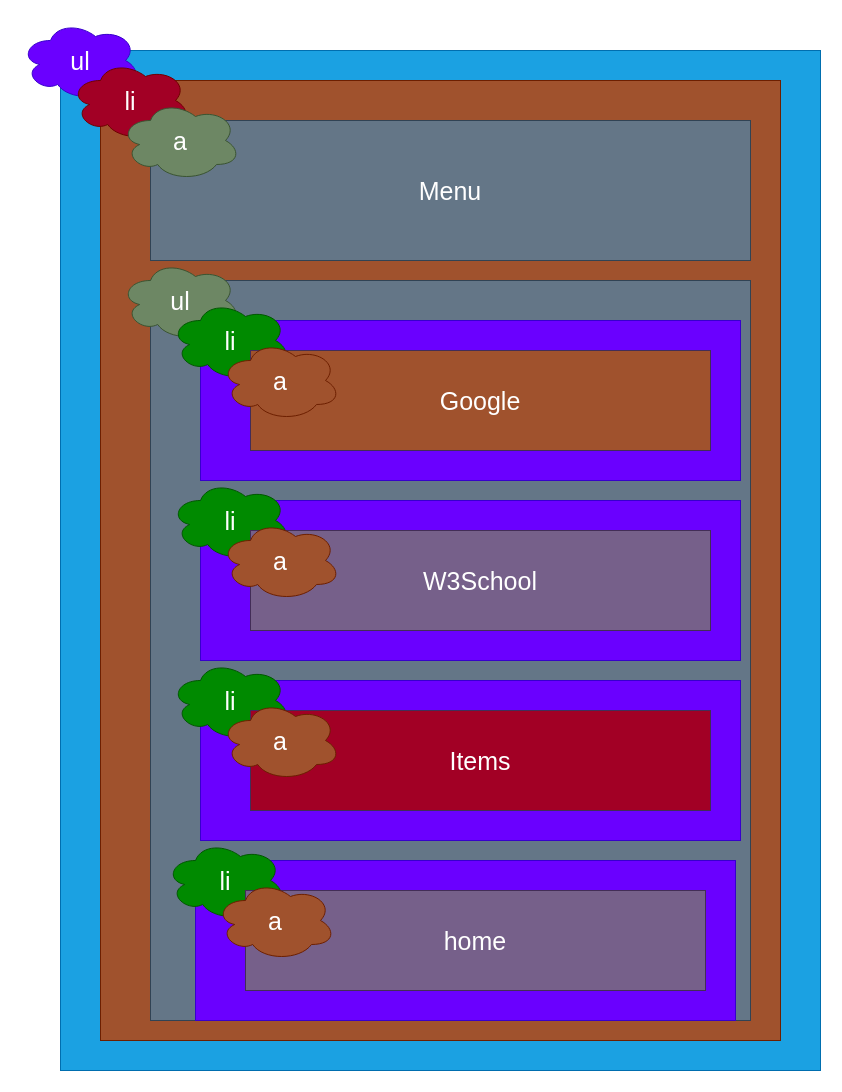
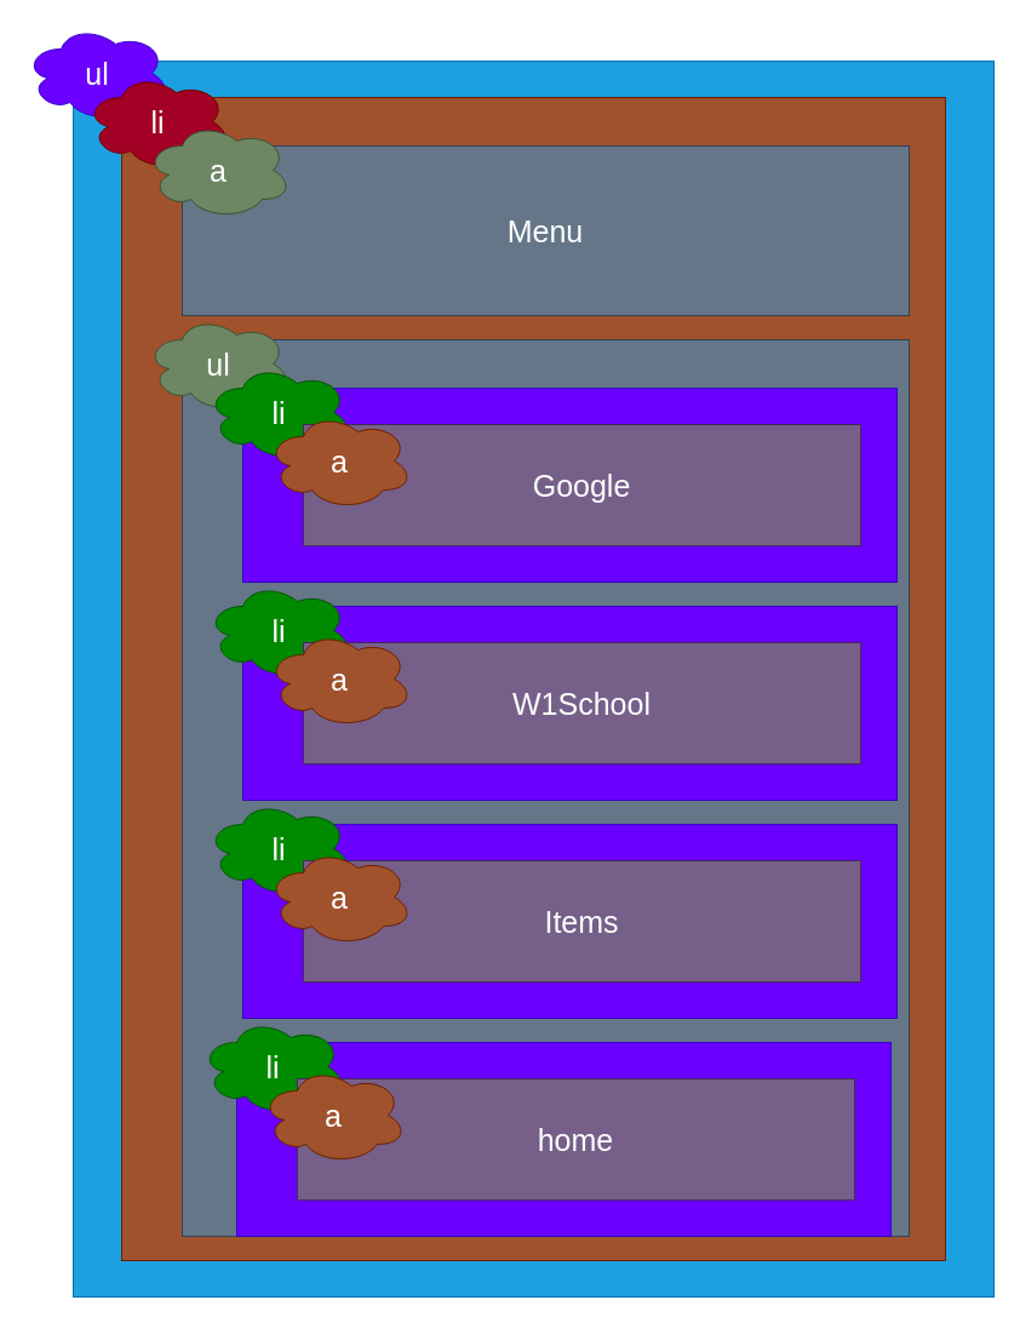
- <mxCell id="12" value="Google" style="rounded=0;whiteSpace=wrap;html=1;fontSize=25;fillColor=#a0522d;fontColor=#ffffff;strokeColor=#432D57;" vertex="1" parent="1"><mxGeometry x="250" y="350" width="460" height="100" as="geometry" /></mxCell>
+ <mxCell id="12" value="Google" style="rounded=0;whiteSpace=wrap;html=1;fontSize=25;fillColor=#76608a;fontColor=#ffffff;strokeColor=#432D57;" vertex="1" parent="1"><mxGeometry x="250" y="350" width="460" height="100" as="geometry" /></mxCell>
- <mxCell id="16" value="W3School" style="rounded=0;whiteSpace=wrap;html=1;fontSize=25;fillColor=#76608a;fontColor=#ffffff;strokeColor=#432D57;" vertex="1" parent="1"><mxGeometry x="250" y="530" width="460" height="100" as="geometry" /></mxCell>
+ <mxCell id="16" value="W1School" style="rounded=0;whiteSpace=wrap;html=1;fontSize=25;fillColor=#76608a;fontColor=#ffffff;strokeColor=#432D57;" vertex="1" parent="1"><mxGeometry x="250" y="530" width="460" height="100" as="geometry" /></mxCell>
- <mxCell id="20" value="Items" style="rounded=0;whiteSpace=wrap;html=1;fontSize=25;fillColor=#a20025;fontColor=#ffffff;strokeColor=#432D57;" vertex="1" parent="1"><mxGeometry x="250" y="710" width="460" height="100" as="geometry" /></mxCell>
+ <mxCell id="20" value="Items" style="rounded=0;whiteSpace=wrap;html=1;fontSize=25;fillColor=#76608a;fontColor=#ffffff;strokeColor=#432D57;" vertex="1" parent="1"><mxGeometry x="250" y="710" width="460" height="100" as="geometry" /></mxCell>
